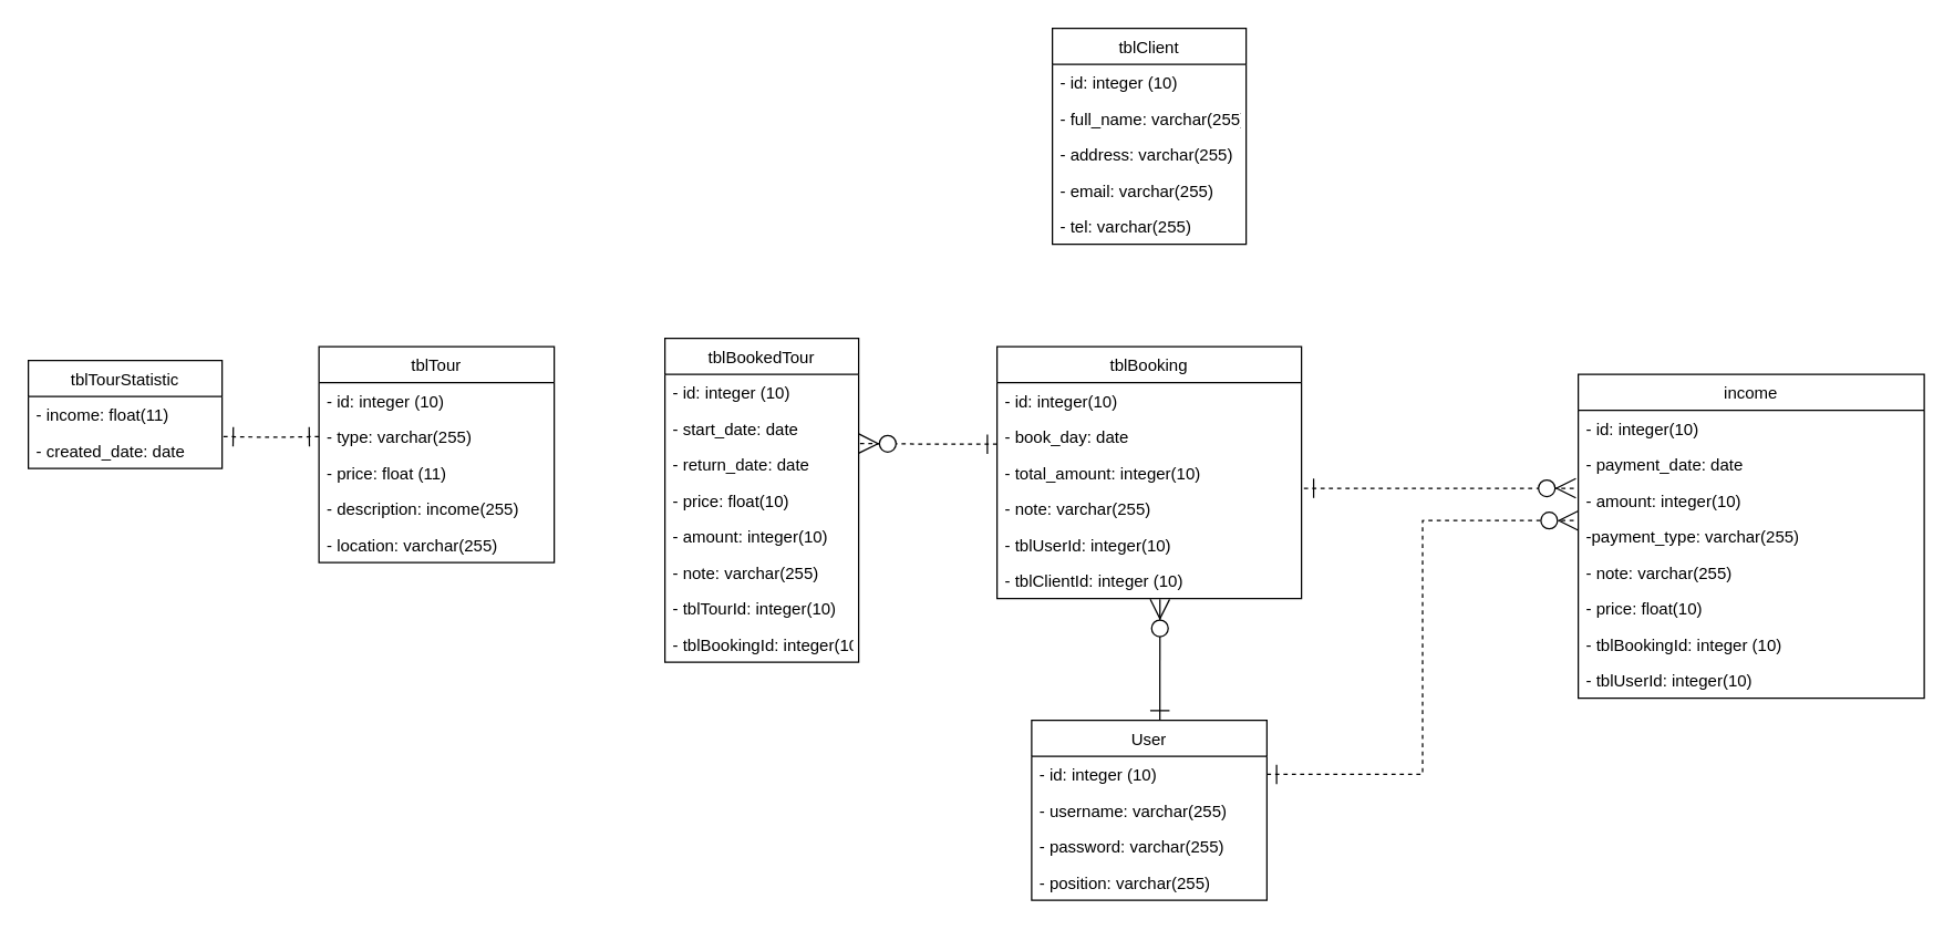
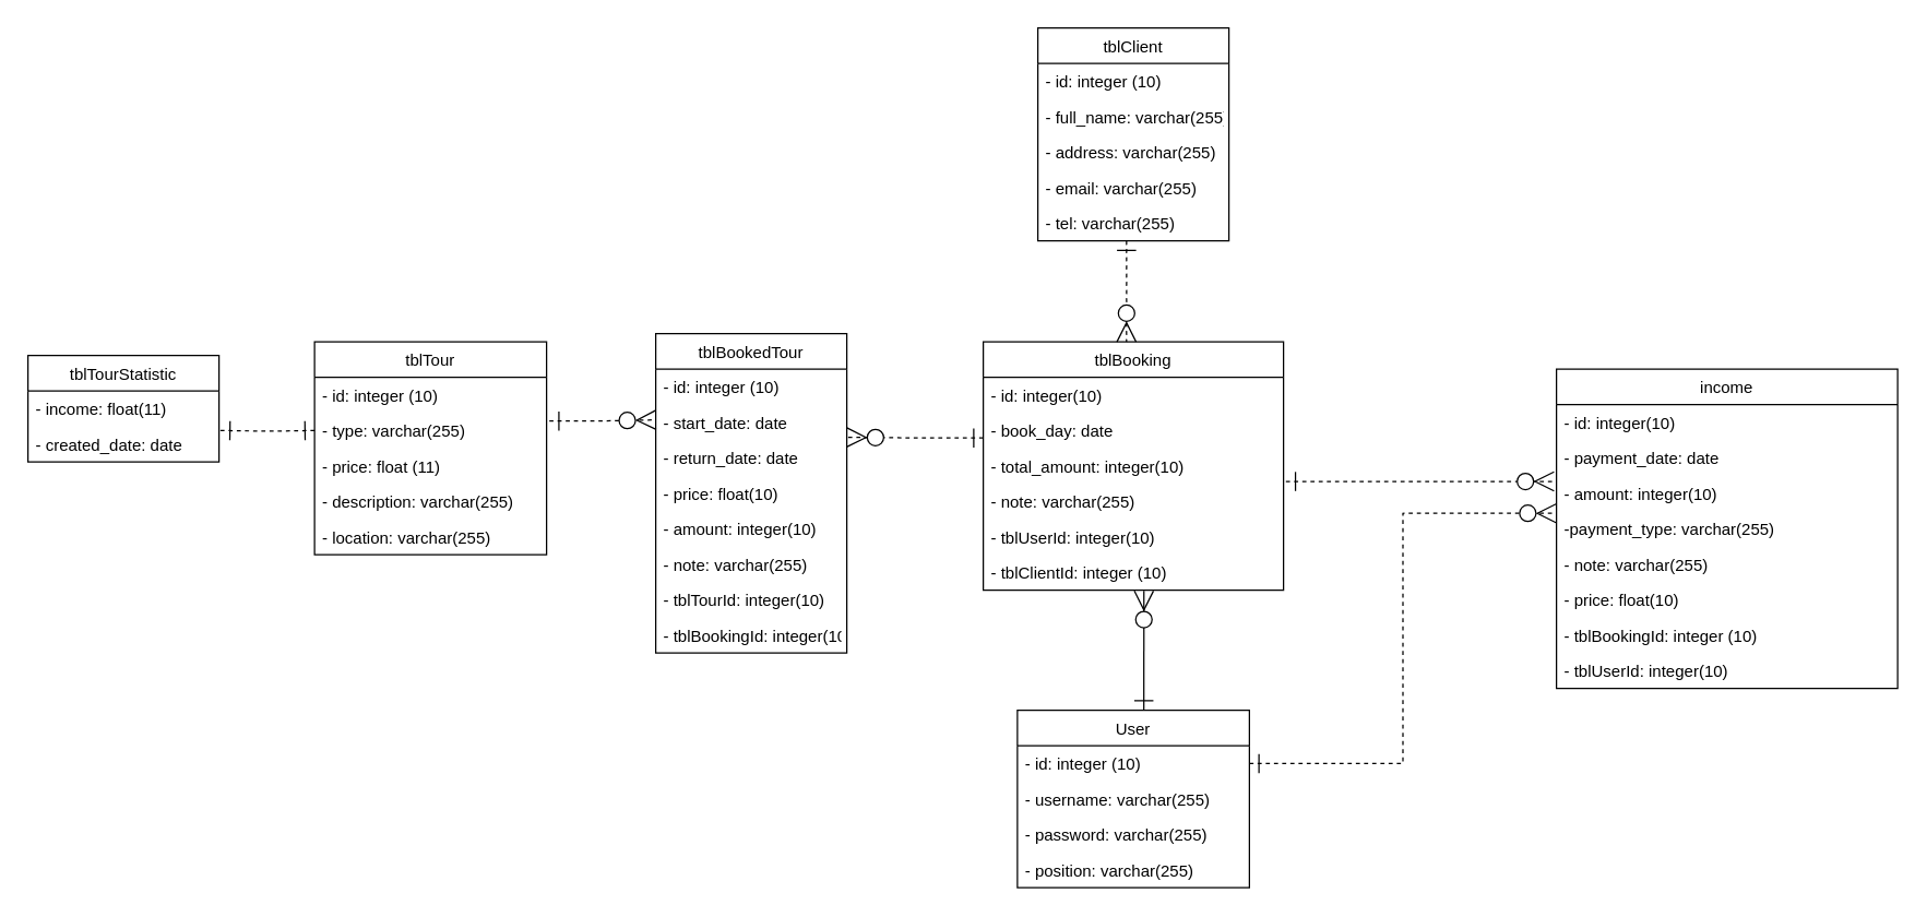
+ <mxCell id="50" value="" style="endArrow=ERzeroToMany;startArrow=ERone;html=1;rounded=0;edgeStyle=orthogonalEdgeStyle;dashed=1;startSize=12;endSize=12;strokeWidth=1;startFill=0;endFill=1;exitX=0.464;exitY=1;exitDx=0;exitDy=0;exitPerimeter=0;entryX=0.477;entryY=0;entryDx=0;entryDy=0;entryPerimeter=0;" edge="1" parent="1" source="7" target="26"><mxGeometry width="50" height="50" relative="1" as="geometry"><mxPoint x="825" y="180" as="sourcePoint" /><mxPoint x="825" y="240" as="targetPoint" /></mxGeometry></mxCell>
+ <mxCell id="48" value="" style="endArrow=ERzeroToMany;startArrow=ERone;html=1;rounded=0;edgeStyle=orthogonalEdgeStyle;dashed=1;startSize=12;endSize=12;strokeWidth=1;exitX=1.012;exitY=0.231;exitDx=0;exitDy=0;exitPerimeter=0;entryX=0.001;entryY=0.432;entryDx=0;entryDy=0;entryPerimeter=0;startFill=0;endFill=1;" edge="1" parent="1" source="10" target="19"><mxGeometry width="50" height="50" relative="1" as="geometry"><mxPoint x="420" y="230" as="sourcePoint" /><mxPoint x="480" y="309" as="targetPoint" /></mxGeometry></mxCell>
- <mxCell id="12" value="- description: income(255)" style="text;strokeColor=none;fillColor=none;align=left;verticalAlign=top;spacingLeft=4;spacingRight=4;overflow=hidden;rotatable=0;points=[[0,0.5],[1,0.5]];portConstraint=eastwest;" parent="8" vertex="1"><mxGeometry y="104" width="170" height="26" as="geometry" /></mxCell>
+ <mxCell id="12" value="- description: varchar(255)" style="text;strokeColor=none;fillColor=none;align=left;verticalAlign=top;spacingLeft=4;spacingRight=4;overflow=hidden;rotatable=0;points=[[0,0.5],[1,0.5]];portConstraint=eastwest;" parent="8" vertex="1"><mxGeometry y="104" width="170" height="26" as="geometry" /></mxCell>
